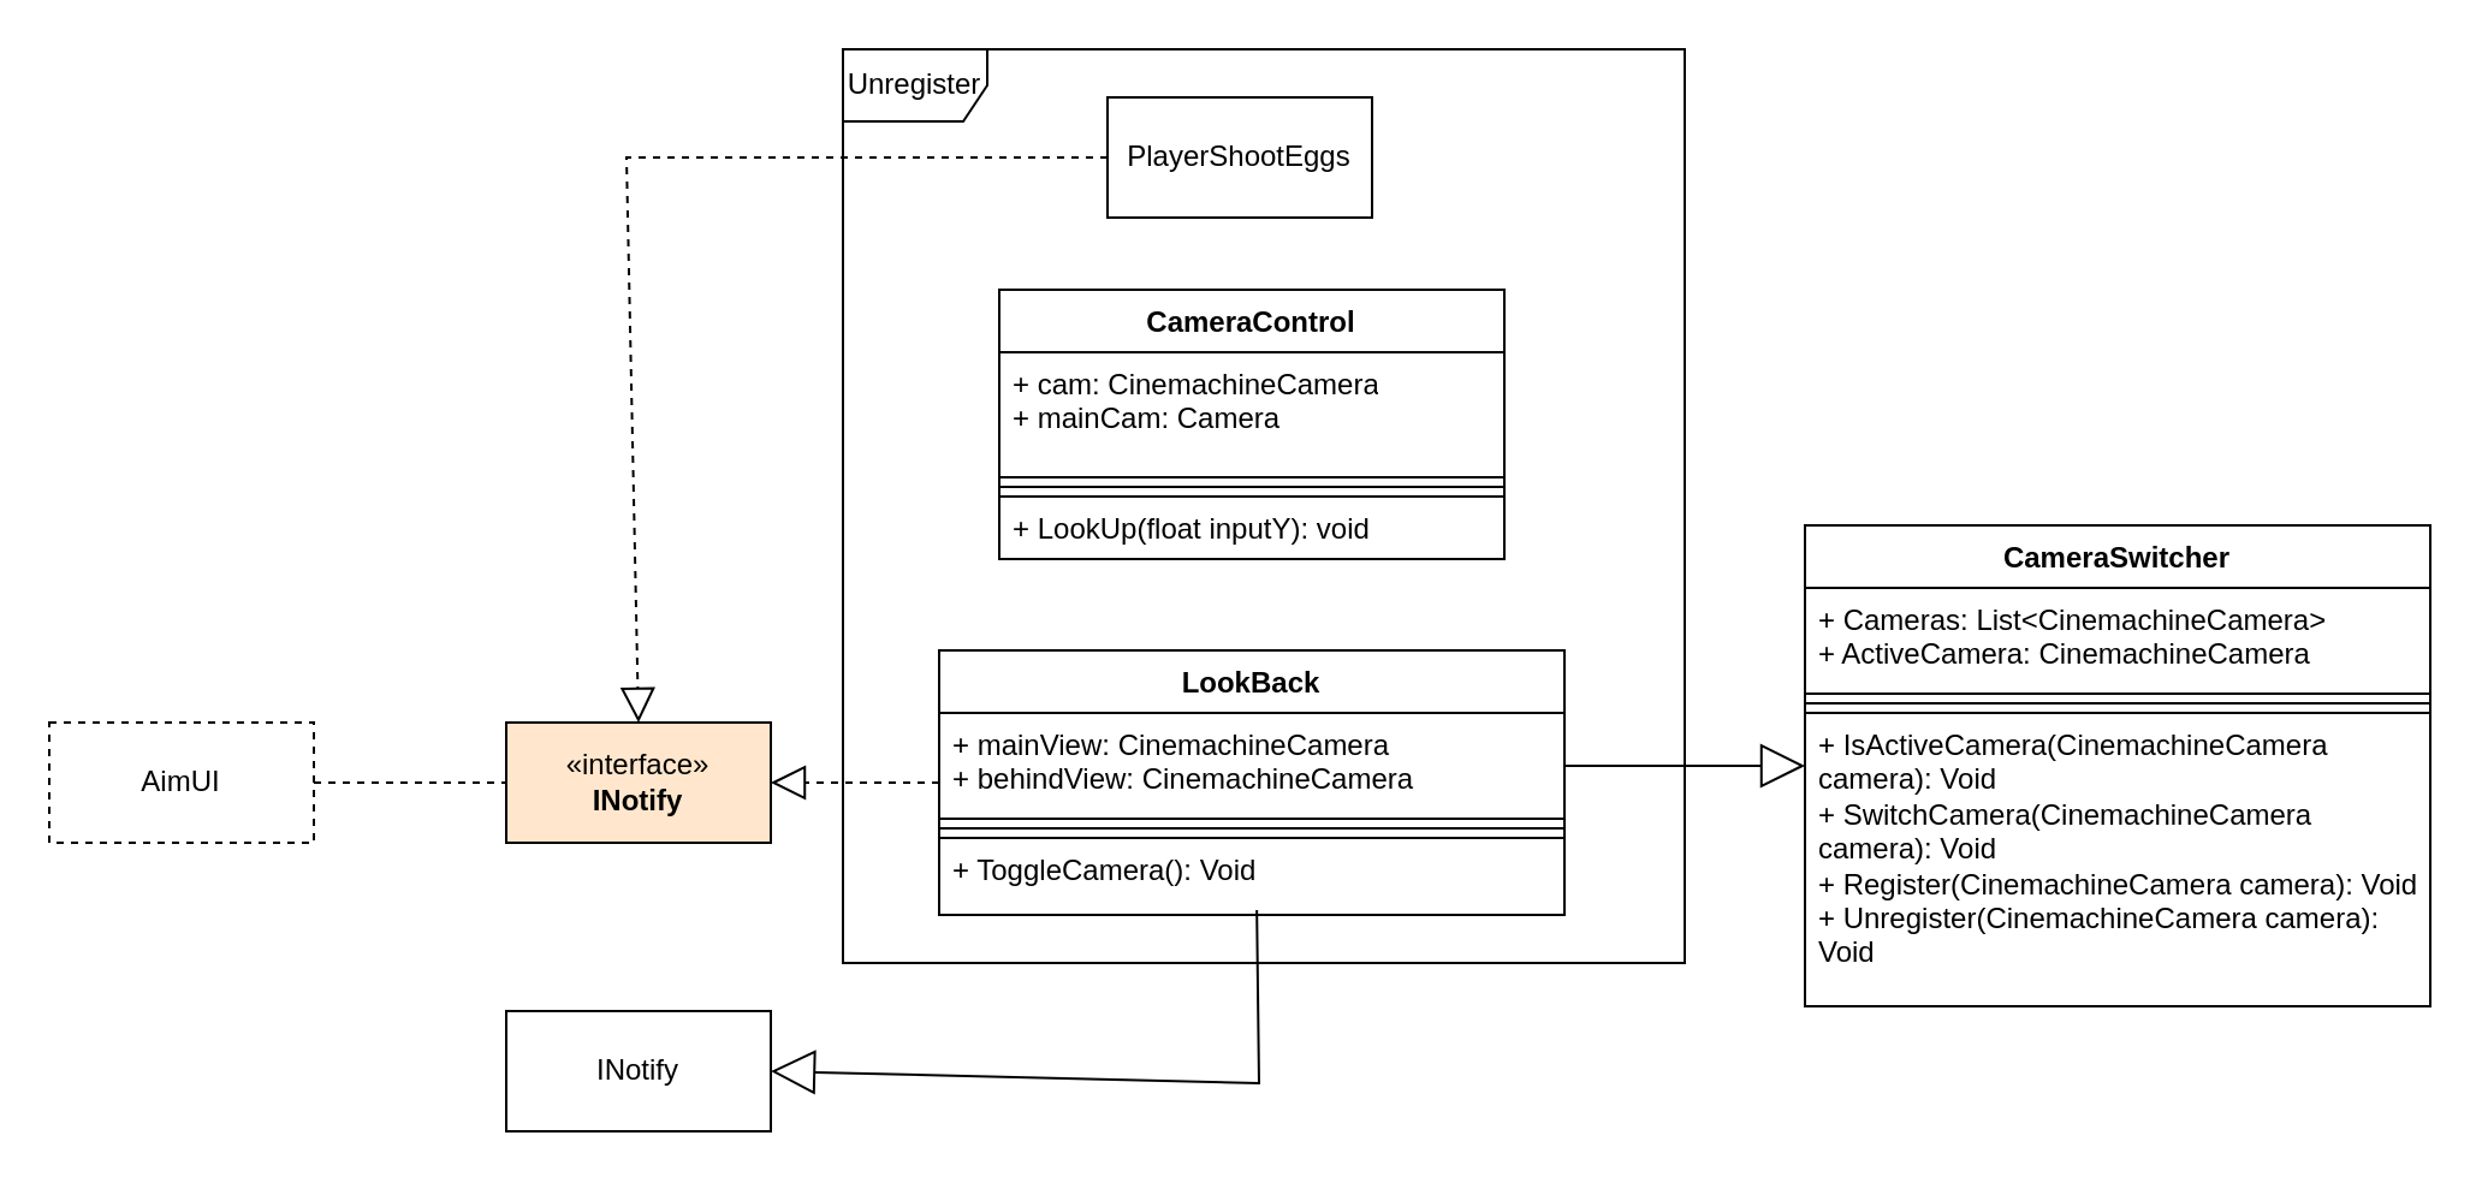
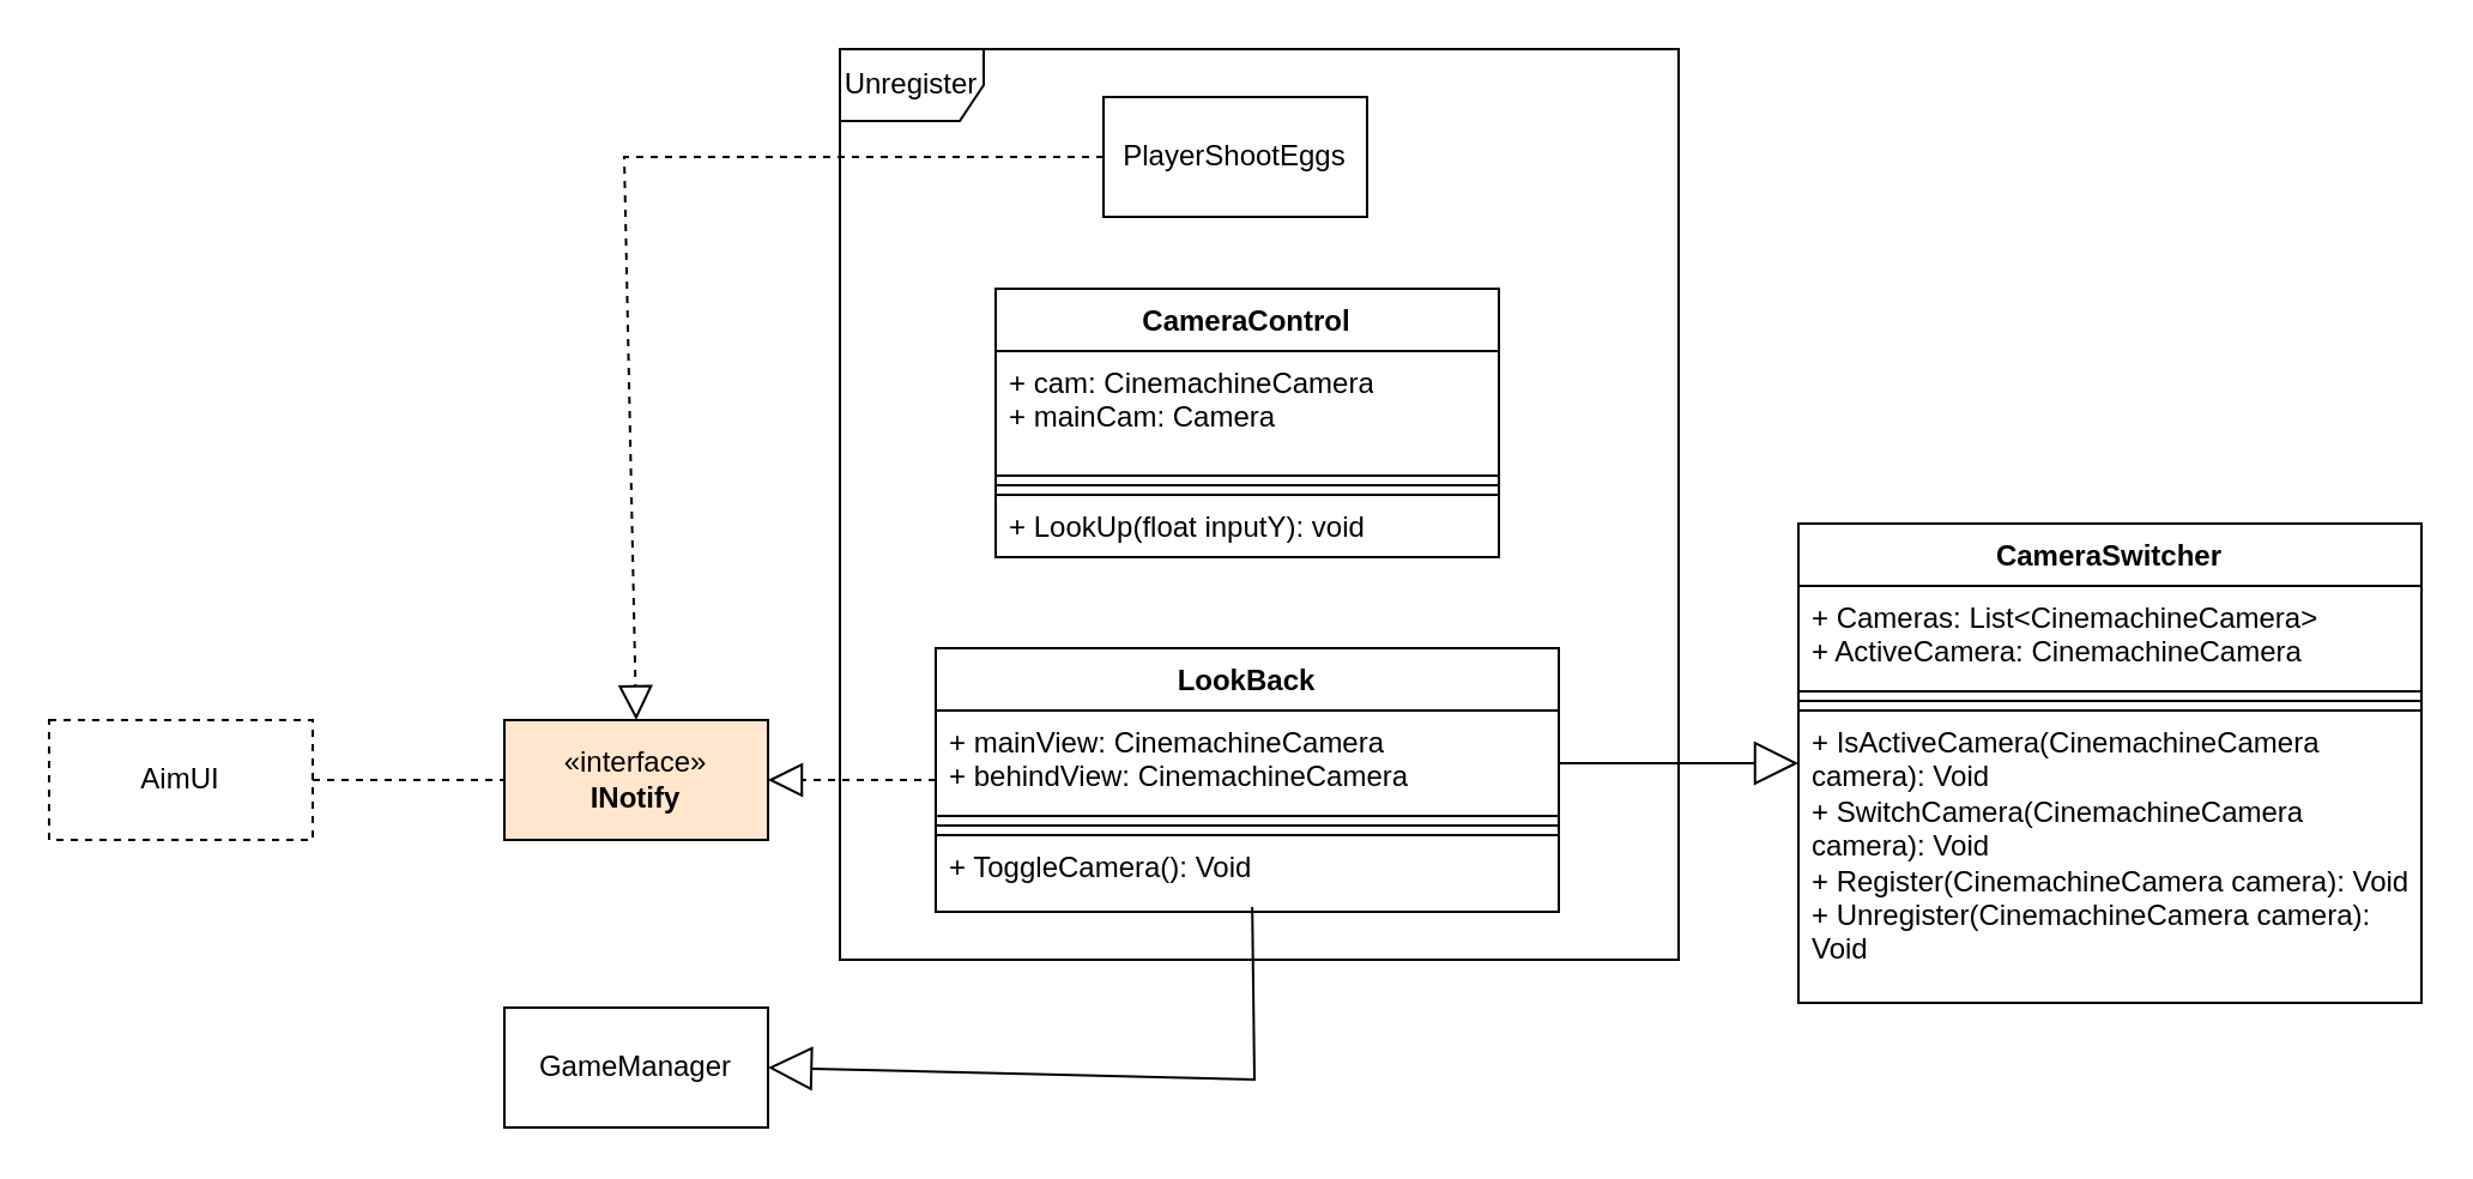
- <mxCell id="15" value="INotify" style="html=1;whiteSpace=wrap;" vertex="1" parent="1"><mxGeometry x="210" y="420" width="110" height="50" as="geometry" /></mxCell>
+ <mxCell id="15" value="GameManager" style="html=1;whiteSpace=wrap;" vertex="1" parent="1"><mxGeometry x="210" y="420" width="110" height="50" as="geometry" /></mxCell>
